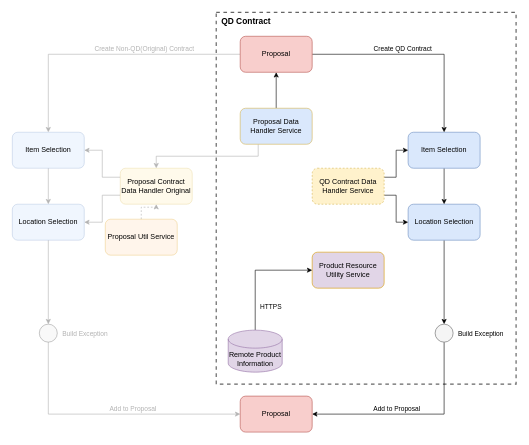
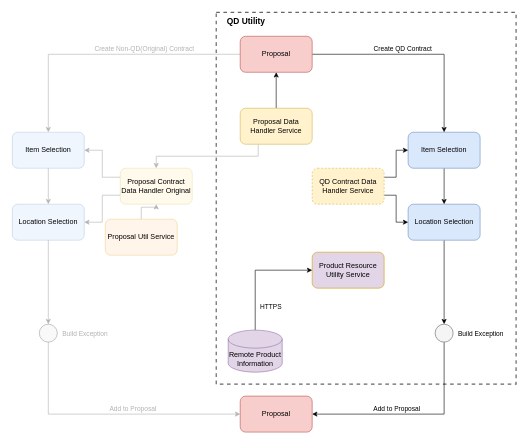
- <mxCell id="36" value="&lt;font color=&quot;#000000&quot; size=&quot;1&quot;&gt;&lt;b style=&quot;font-size: 14px&quot;&gt;QD Contract&lt;/b&gt;&lt;/font&gt;" style="text;html=1;strokeColor=none;fillColor=none;align=center;verticalAlign=middle;whiteSpace=wrap;rounded=0;fontColor=#B3B3B3;" vertex="1" parent="1"><mxGeometry x="360" y="20" width="100" height="30" as="geometry" /></mxCell>
+ <mxCell id="36" value="&lt;font color=&quot;#000000&quot; size=&quot;1&quot;&gt;&lt;b style=&quot;font-size: 14px&quot;&gt;QD Utility&lt;/b&gt;&lt;/font&gt;" style="text;html=1;strokeColor=none;fillColor=none;align=center;verticalAlign=middle;whiteSpace=wrap;rounded=0;fontColor=#B3B3B3;" vertex="1" parent="1"><mxGeometry x="360" y="20" width="100" height="30" as="geometry" /></mxCell>
- <mxCell id="26" value="Proposal Data Handler Service" style="rounded=1;whiteSpace=wrap;html=1;strokeColor=#d6b656;strokeWidth=1;fillColor=#dae8fc;" vertex="1" parent="1"><mxGeometry x="400" y="180" width="120" height="60" as="geometry" /></mxCell>
+ <mxCell id="26" value="Proposal Data Handler Service" style="rounded=1;whiteSpace=wrap;html=1;strokeColor=#d6b656;strokeWidth=1;fillColor=#fff2cc;" vertex="1" parent="1"><mxGeometry x="400" y="180" width="120" height="60" as="geometry" /></mxCell>
- <mxCell id="34" style="edgeStyle=orthogonalEdgeStyle;rounded=0;orthogonalLoop=1;jettySize=auto;html=1;entryX=0.5;entryY=1;entryDx=0;entryDy=0;fontColor=#B3B3B3;strokeColor=#B3B3B3;dashed=1;" edge="1" parent="1" source="35" target="32"><mxGeometry relative="1" as="geometry" /></mxCell>
+ <mxCell id="34" style="edgeStyle=orthogonalEdgeStyle;rounded=0;orthogonalLoop=1;jettySize=auto;html=1;entryX=0.5;entryY=1;entryDx=0;entryDy=0;fontColor=#B3B3B3;strokeColor=#B3B3B3;" edge="1" parent="1" source="35" target="32"><mxGeometry relative="1" as="geometry" /></mxCell>
